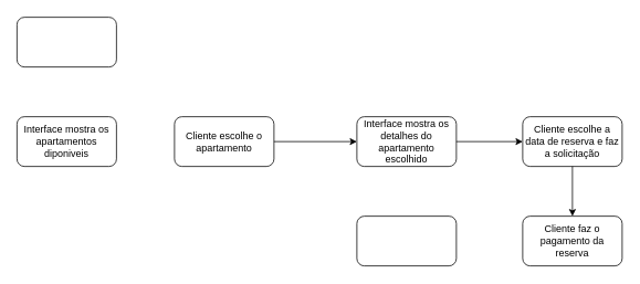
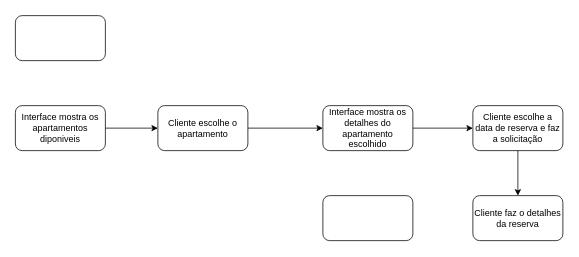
+ <mxCell id="3" style="edgeStyle=orthogonalEdgeStyle;rounded=0;orthogonalLoop=1;jettySize=auto;html=1;exitX=1;exitY=0.5;exitDx=0;exitDy=0;entryX=0;entryY=0.5;entryDx=0;entryDy=0;" edge="1" parent="1" source="4" target="7"><mxGeometry relative="1" as="geometry" /></mxCell>
- <mxCell id="17" value="Cliente faz o pagamento da reserva" style="text;html=1;align=center;verticalAlign=middle;whiteSpace=wrap;rounded=0;" vertex="1" parent="1"><mxGeometry x="630" y="260" width="120" height="60" as="geometry" /></mxCell>
+ <mxCell id="17" value="Cliente faz o detalhes da reserva" style="text;html=1;align=center;verticalAlign=middle;whiteSpace=wrap;rounded=0;" vertex="1" parent="1"><mxGeometry x="630" y="260" width="120" height="60" as="geometry" /></mxCell>
